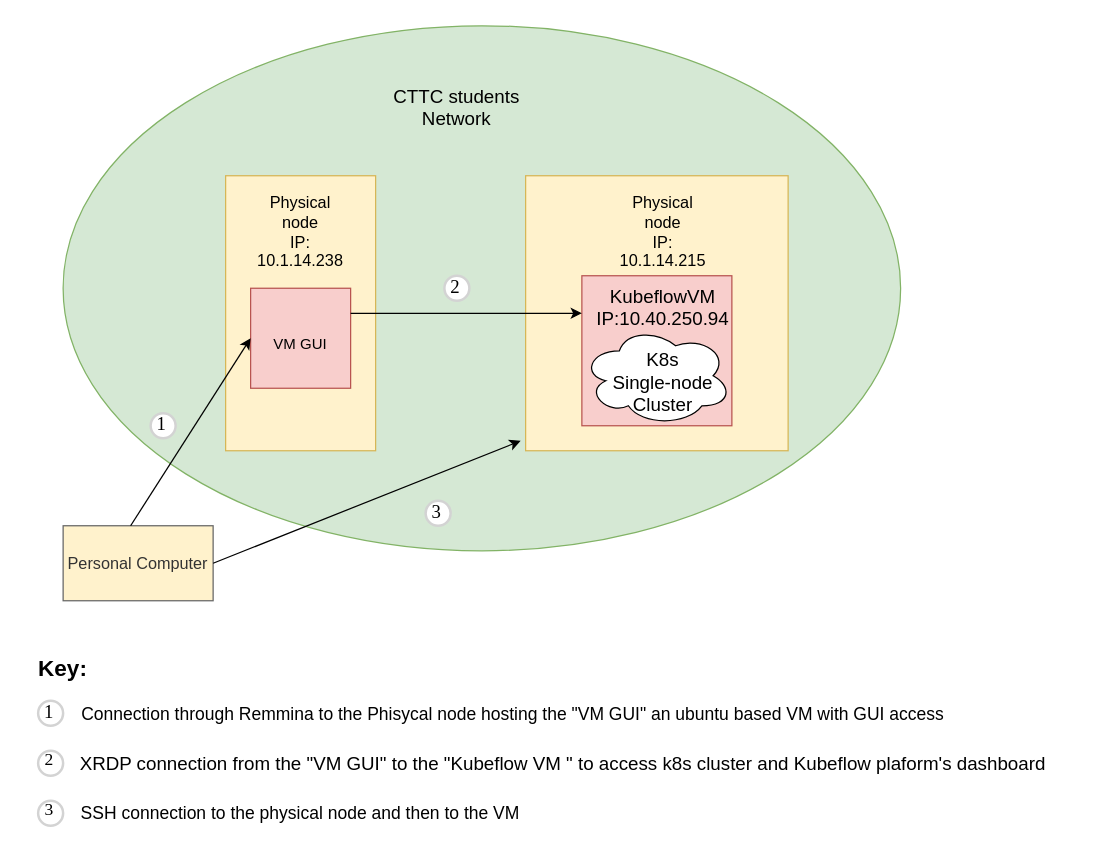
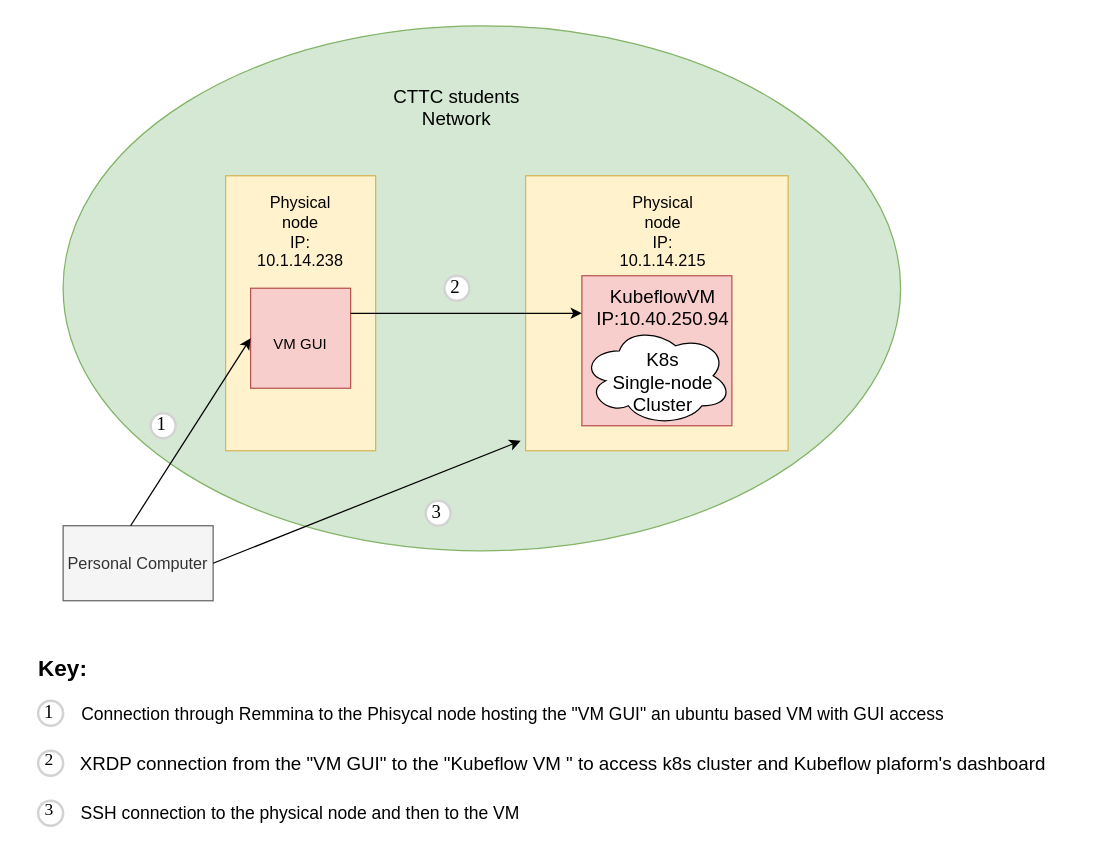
- <mxCell id="7" value="Personal Computer" style="rounded=0;whiteSpace=wrap;html=1;fontSize=13;fillColor=#fff2cc;fontColor=#333333;strokeColor=#666666;" vertex="1" parent="1"><mxGeometry x="50" y="420" width="120" height="60" as="geometry" /></mxCell>
+ <mxCell id="7" value="Personal Computer" style="rounded=0;whiteSpace=wrap;html=1;fontSize=13;fillColor=#f5f5f5;fontColor=#333333;strokeColor=#666666;" vertex="1" parent="1"><mxGeometry x="50" y="420" width="120" height="60" as="geometry" /></mxCell>
